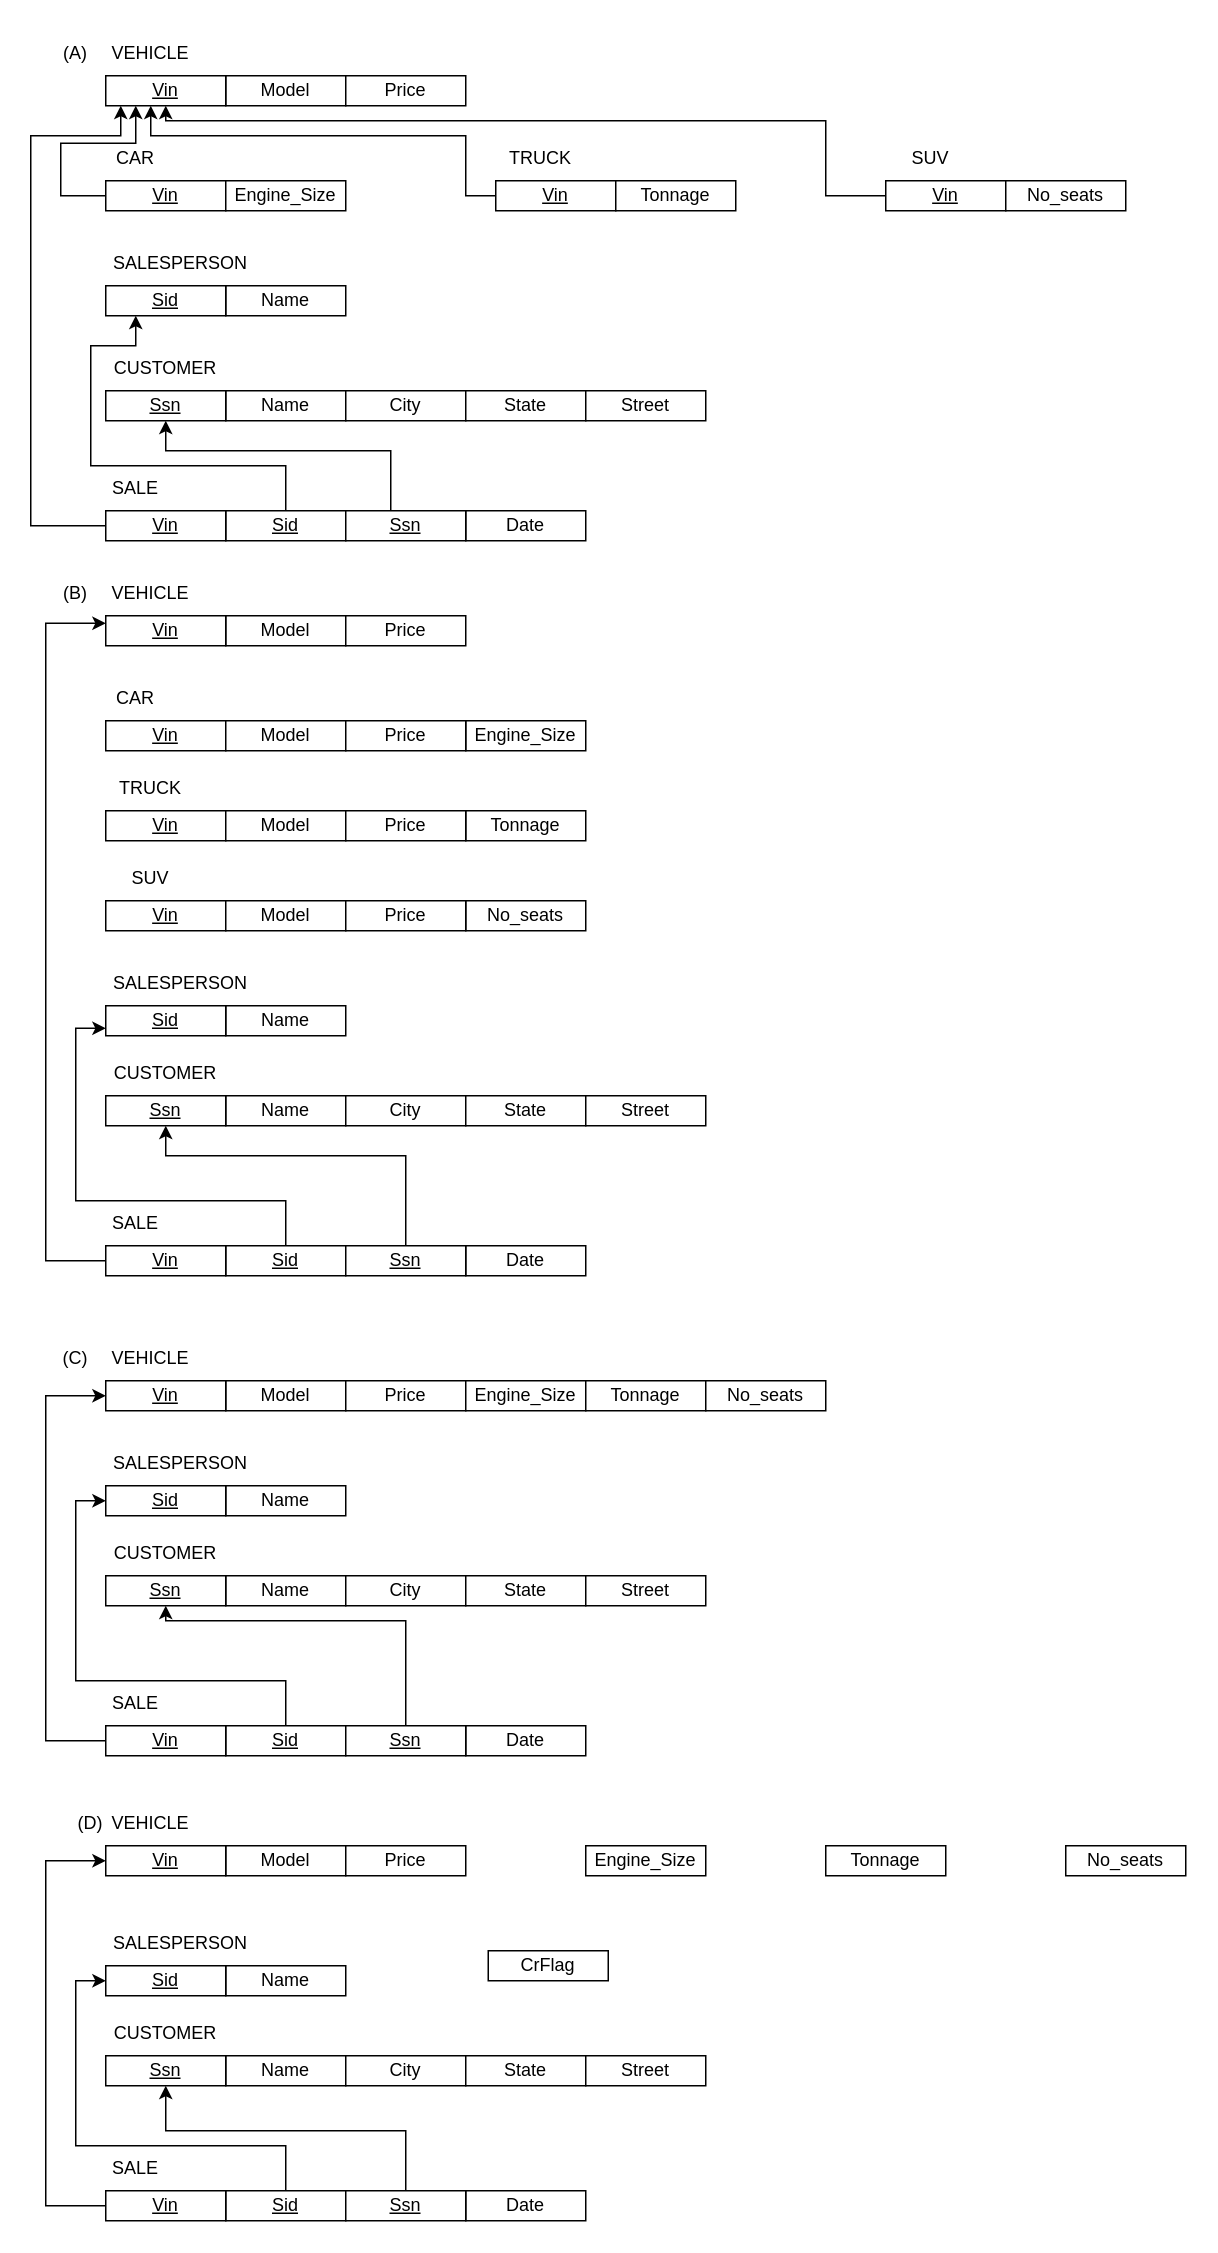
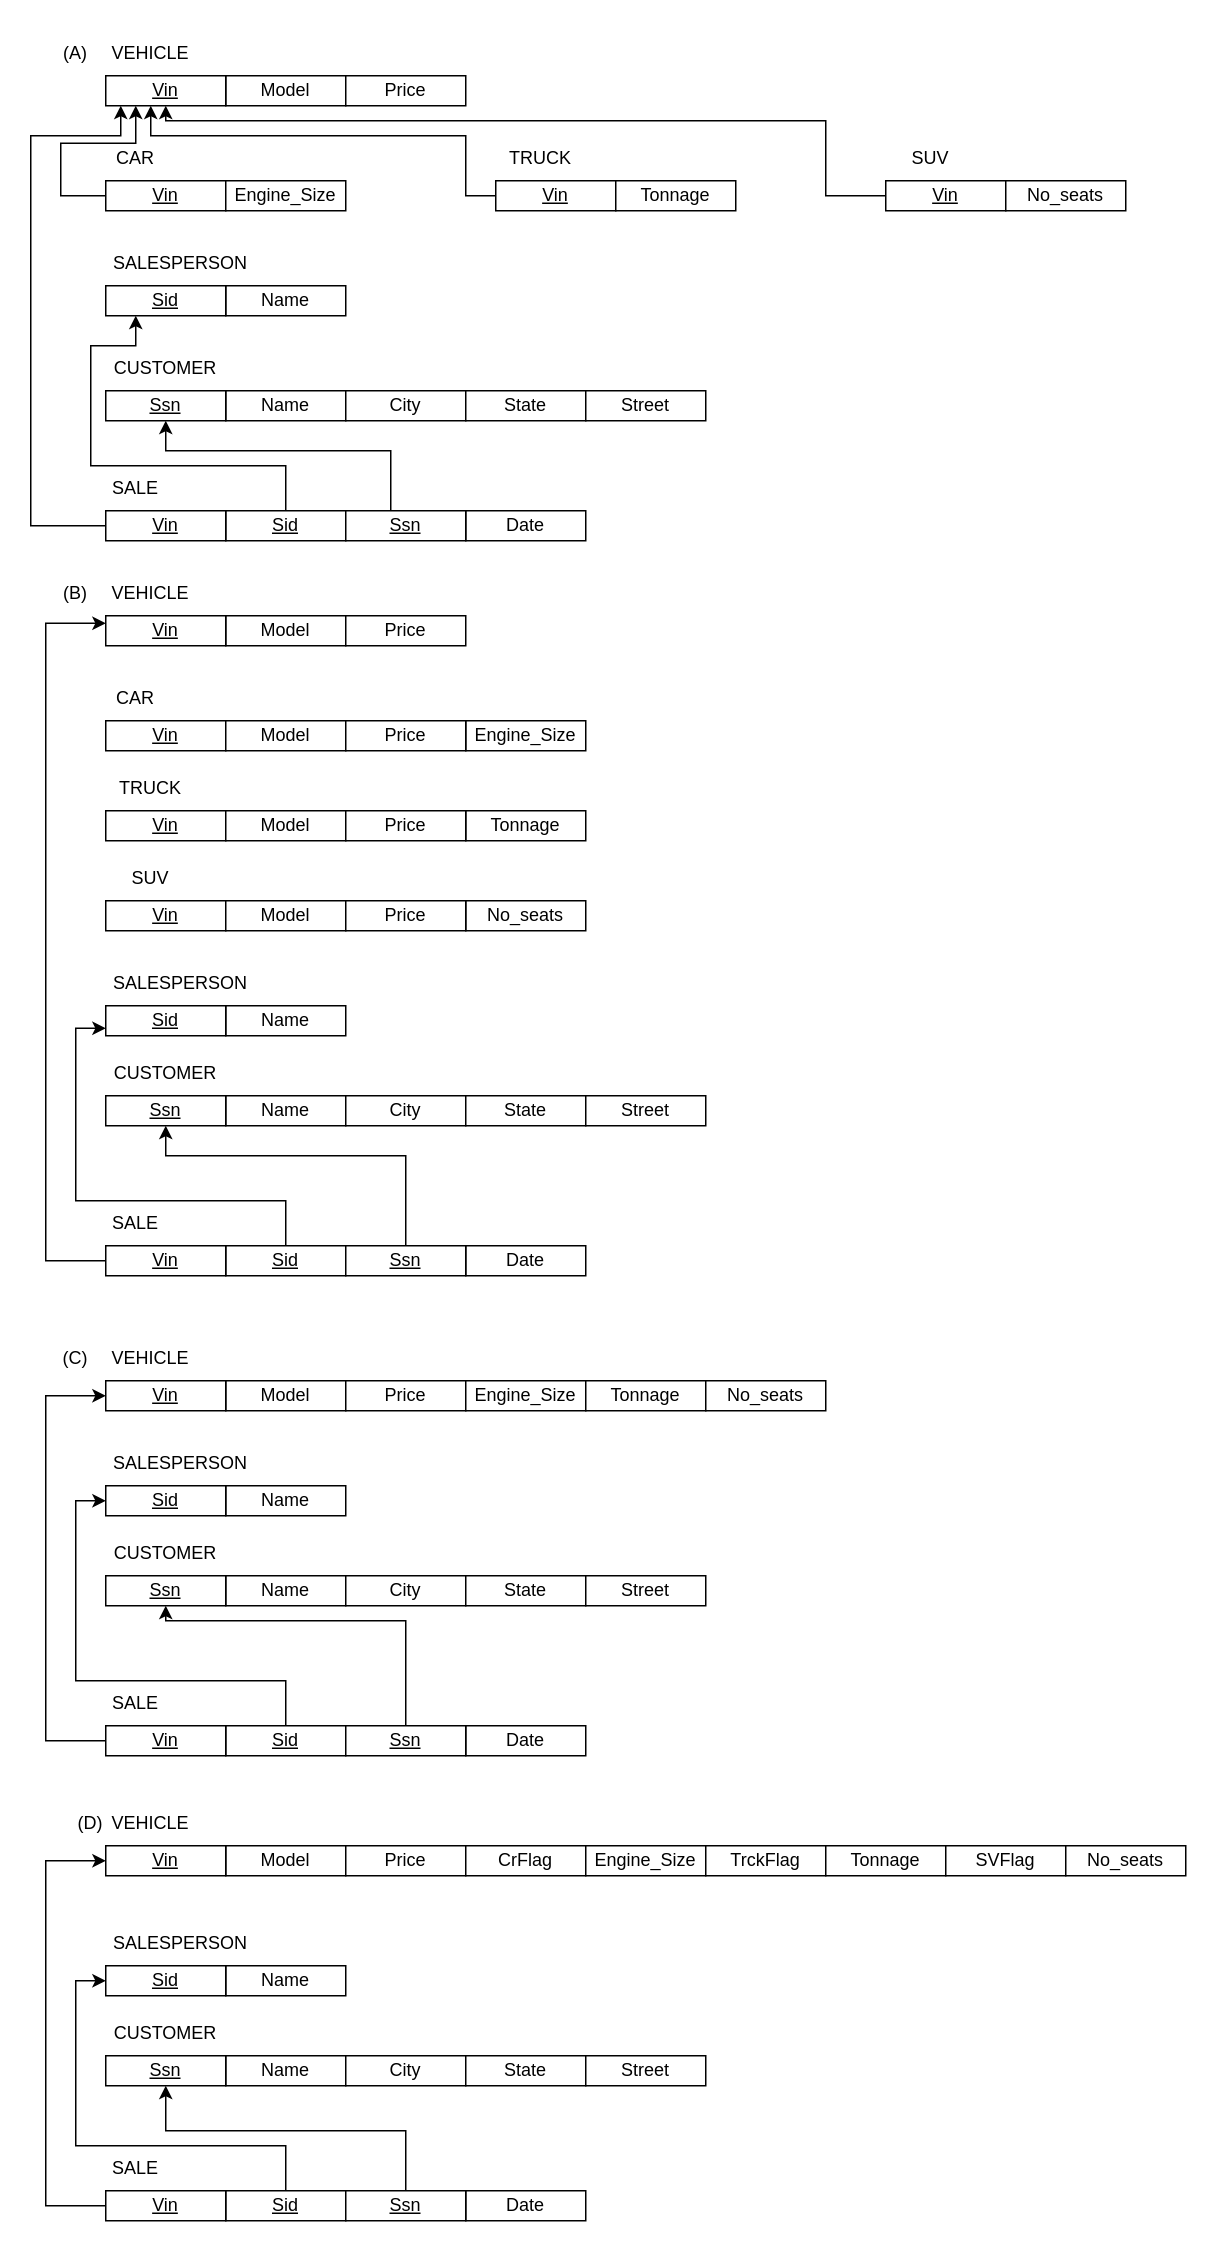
+ <mxCell id="44" value="&lt;span&gt;TrckFlag&lt;/span&gt;" style="rounded=0;whiteSpace=wrap;html=1;fontStyle=0" vertex="1" parent="1"><mxGeometry x="470" y="1230" width="80" height="20" as="geometry" /></mxCell>
+ <mxCell id="46" value="&lt;span&gt;SVFlag&lt;/span&gt;" style="rounded=0;whiteSpace=wrap;html=1;fontStyle=0" vertex="1" parent="1"><mxGeometry x="630" y="1230" width="80" height="20" as="geometry" /></mxCell>
- <mxCell id="42" value="CrFlag" style="rounded=0;whiteSpace=wrap;html=1;fontStyle=0" vertex="1" parent="1"><mxGeometry x="325" y="1300" width="80" height="20" as="geometry" /></mxCell>
+ <mxCell id="42" value="CrFlag" style="rounded=0;whiteSpace=wrap;html=1;fontStyle=0" vertex="1" parent="1"><mxGeometry x="310" y="1230" width="80" height="20" as="geometry" /></mxCell>
